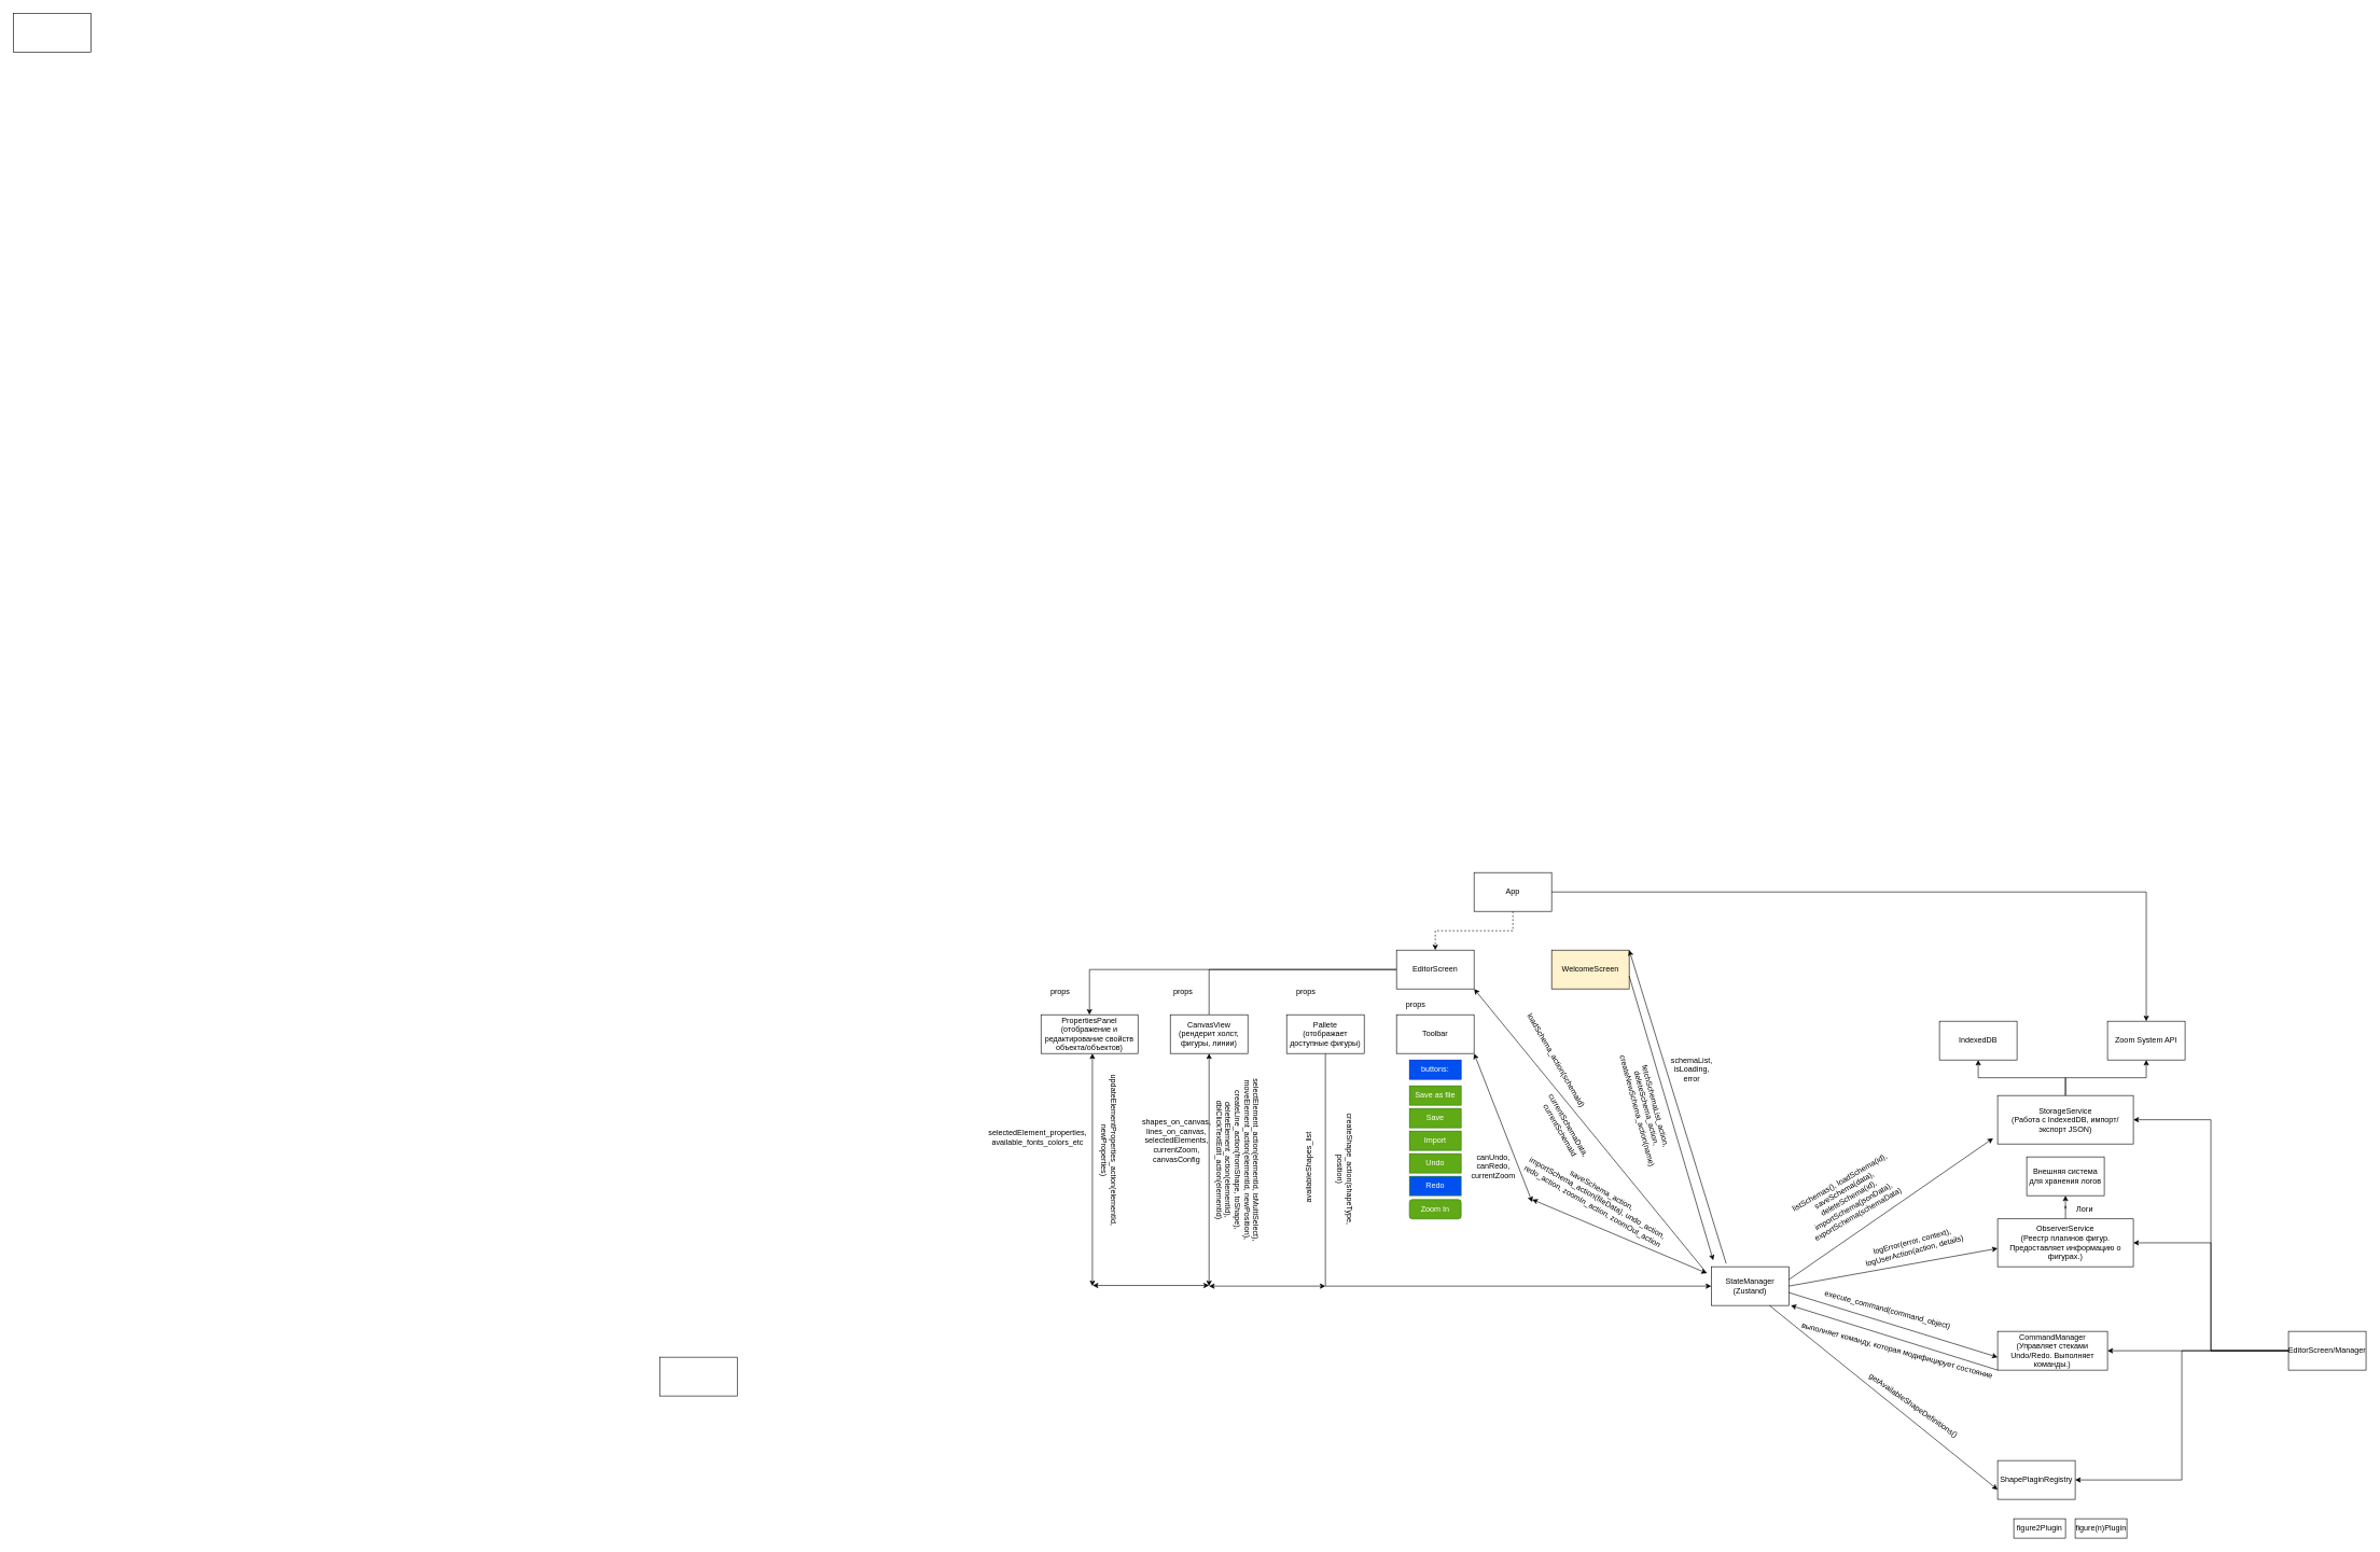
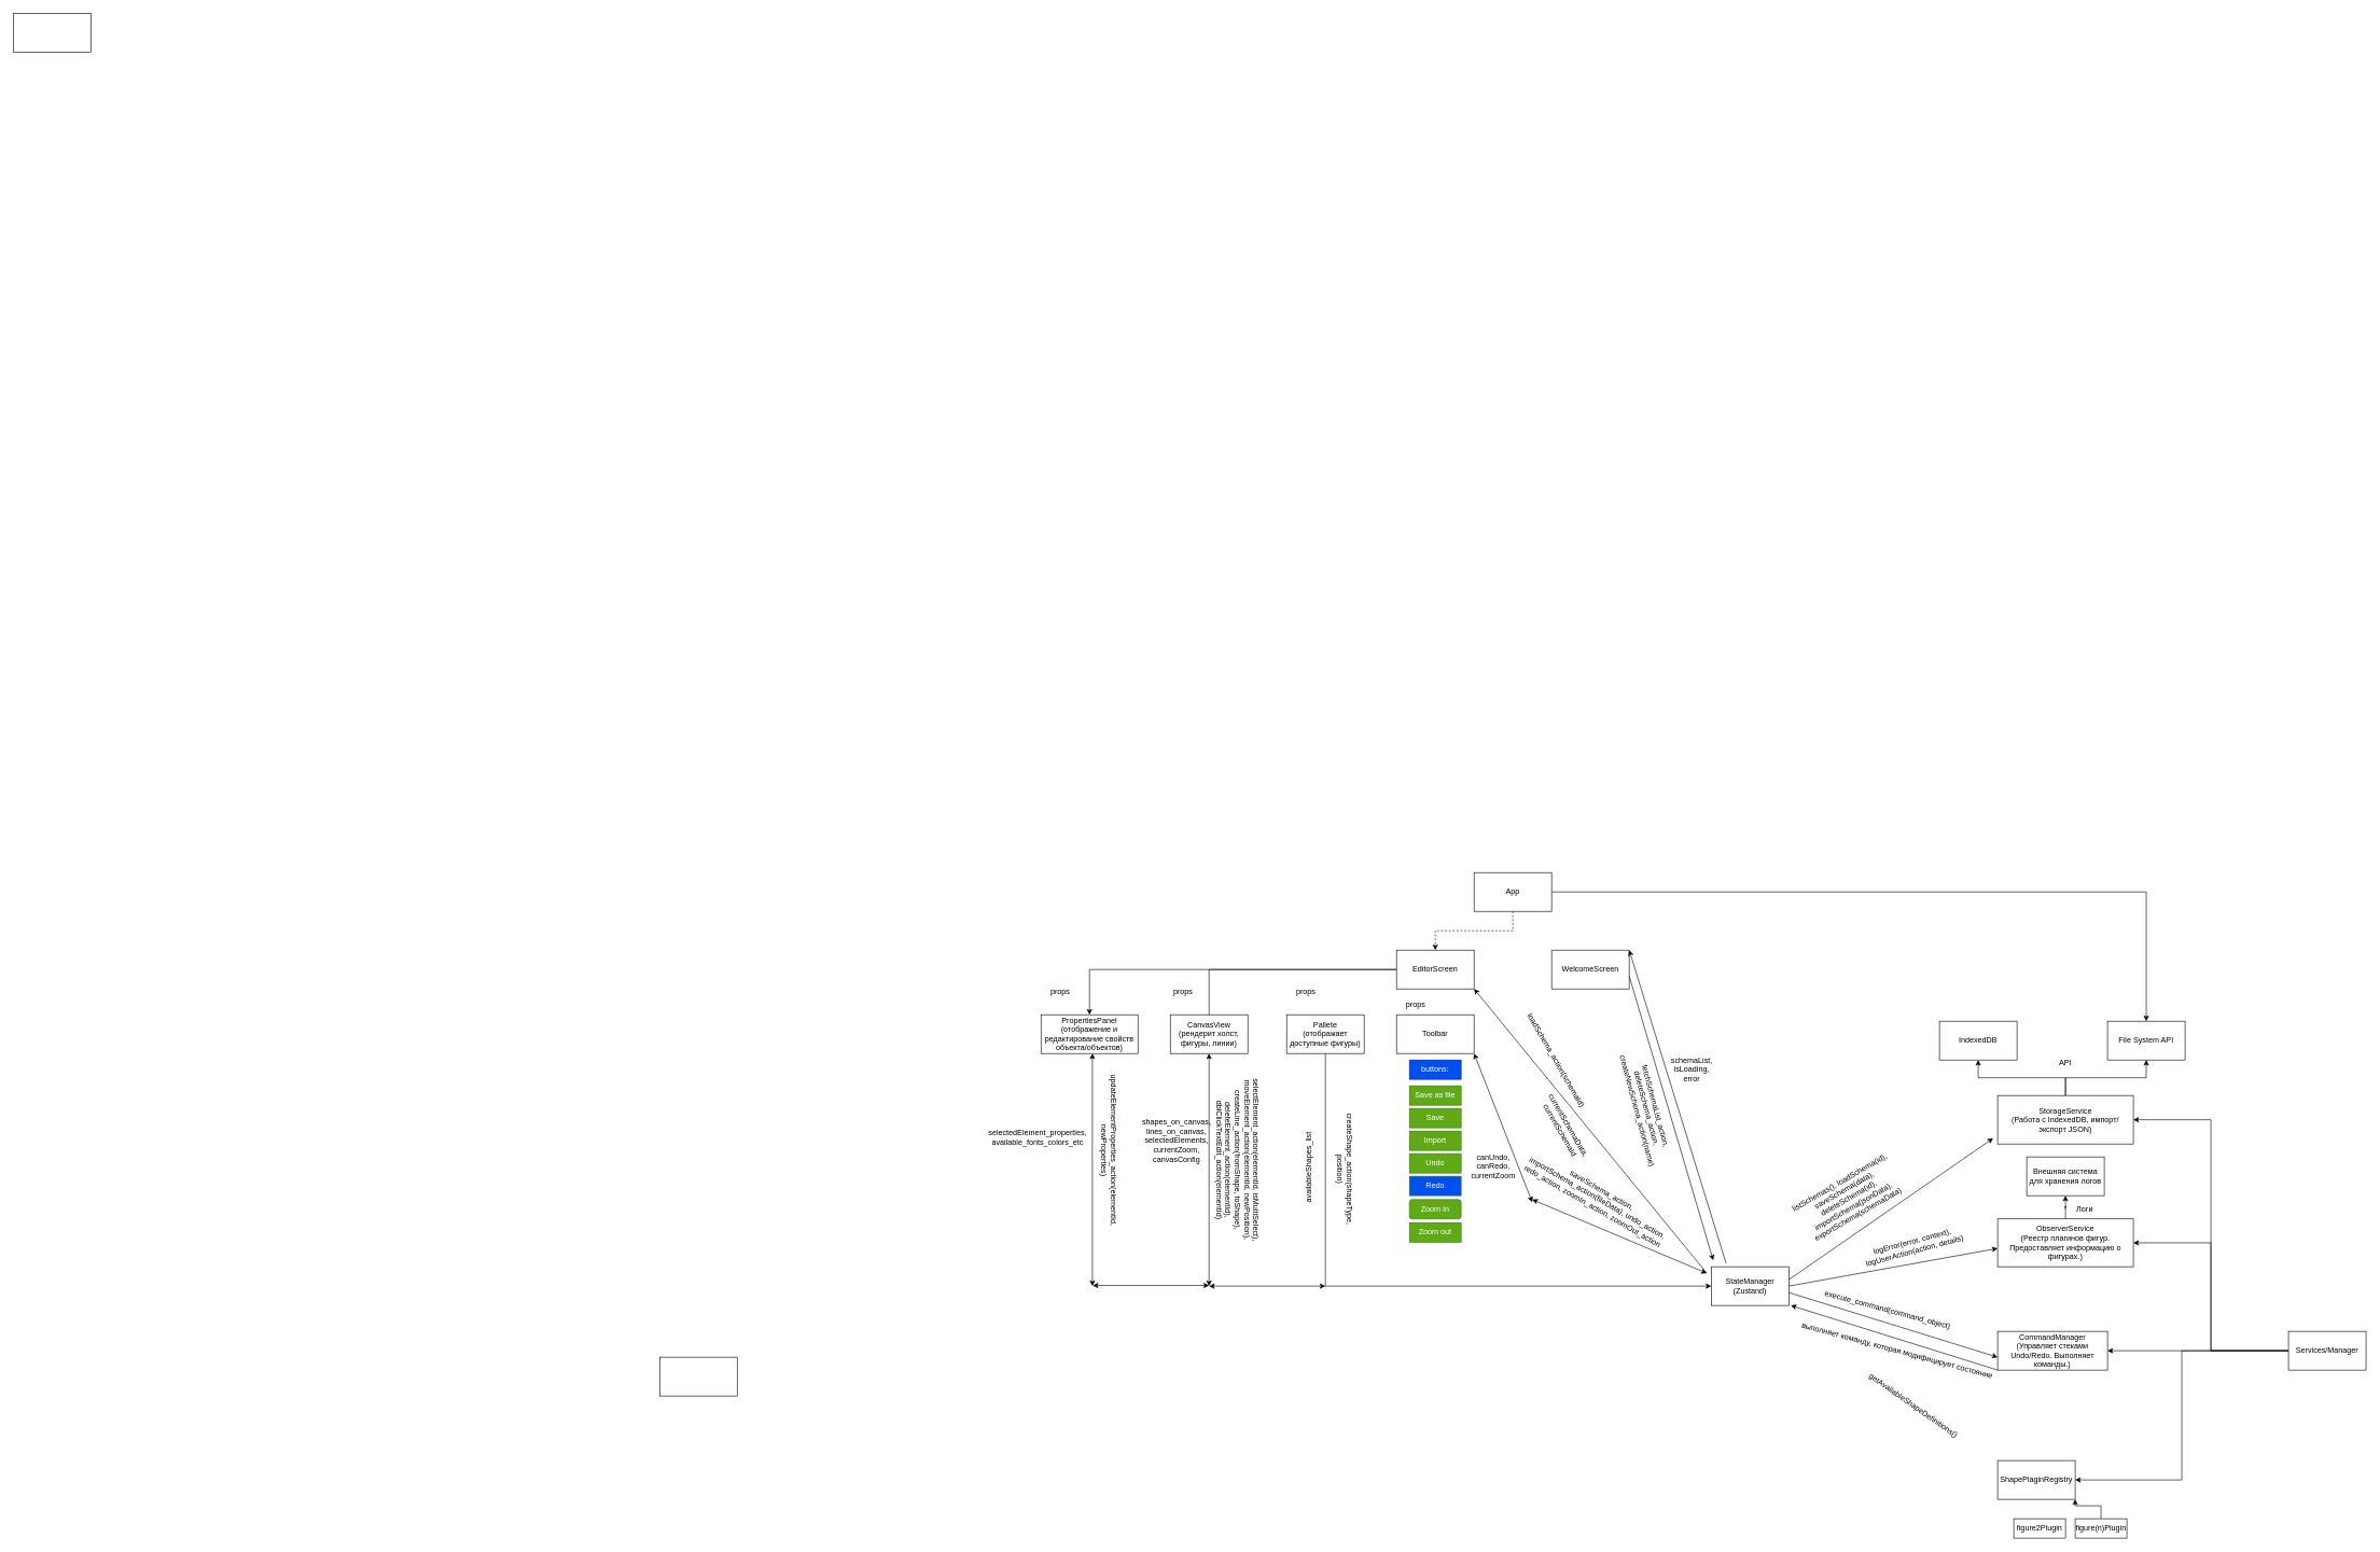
- <mxCell id="10" value="WelcomeScreen" style="rounded=0;whiteSpace=wrap;html=1;fillColor=#fff2cc;" vertex="1" parent="1"><mxGeometry x="2400" y="1470" width="120" height="60" as="geometry" /></mxCell>
+ <mxCell id="10" value="WelcomeScreen" style="rounded=0;whiteSpace=wrap;html=1;" vertex="1" parent="1"><mxGeometry x="2400" y="1470" width="120" height="60" as="geometry" /></mxCell>
- <mxCell id="74" value="Zoom System API" style="rounded=0;whiteSpace=wrap;html=1;" vertex="1" parent="1"><mxGeometry x="3260" y="1580" width="120" height="60" as="geometry" /></mxCell>
+ <mxCell id="74" value="File System API" style="rounded=0;whiteSpace=wrap;html=1;" vertex="1" parent="1"><mxGeometry x="3260" y="1580" width="120" height="60" as="geometry" /></mxCell>
+ <mxCell id="75" value="API" style="text;html=1;align=center;verticalAlign=middle;whiteSpace=wrap;rounded=0;" vertex="1" parent="1"><mxGeometry x="3165" y="1630" width="60" height="30" as="geometry" /></mxCell>
+ <mxCell id="52" value="Zoom out" style="rounded=0;whiteSpace=wrap;html=1;fillColor=#60a917;fontColor=#ffffff;strokeColor=#2D7600;" vertex="1" parent="1"><mxGeometry x="2180" y="1892" width="80" height="30" as="geometry" /></mxCell>
- <mxCell id="19" value="EditorScreen/Manager" style="rounded=0;whiteSpace=wrap;html=1;" vertex="1" parent="1"><mxGeometry x="3540" y="2060" width="120" height="60" as="geometry" /></mxCell>
+ <mxCell id="19" value="Services/Manager" style="rounded=0;whiteSpace=wrap;html=1;" vertex="1" parent="1"><mxGeometry x="3540" y="2060" width="120" height="60" as="geometry" /></mxCell>
- <mxCell id="67" value="" style="endArrow=classic;html=1;rounded=0;entryX=0;entryY=0.75;entryDx=0;entryDy=0;exitX=0.75;exitY=1;exitDx=0;exitDy=0;" edge="1" parent="1" source="20" target="22"><mxGeometry width="50" height="50" relative="1" as="geometry"><mxPoint x="2710" y="2220" as="sourcePoint" /><mxPoint x="2760" y="2170" as="targetPoint" /></mxGeometry></mxCell>
+ <mxCell id="79" style="edgeStyle=orthogonalEdgeStyle;rounded=0;orthogonalLoop=1;jettySize=auto;html=1;entryX=1;entryY=1;entryDx=0;entryDy=0;" edge="1" parent="1" source="80" target="22"><mxGeometry relative="1" as="geometry" /></mxCell>
